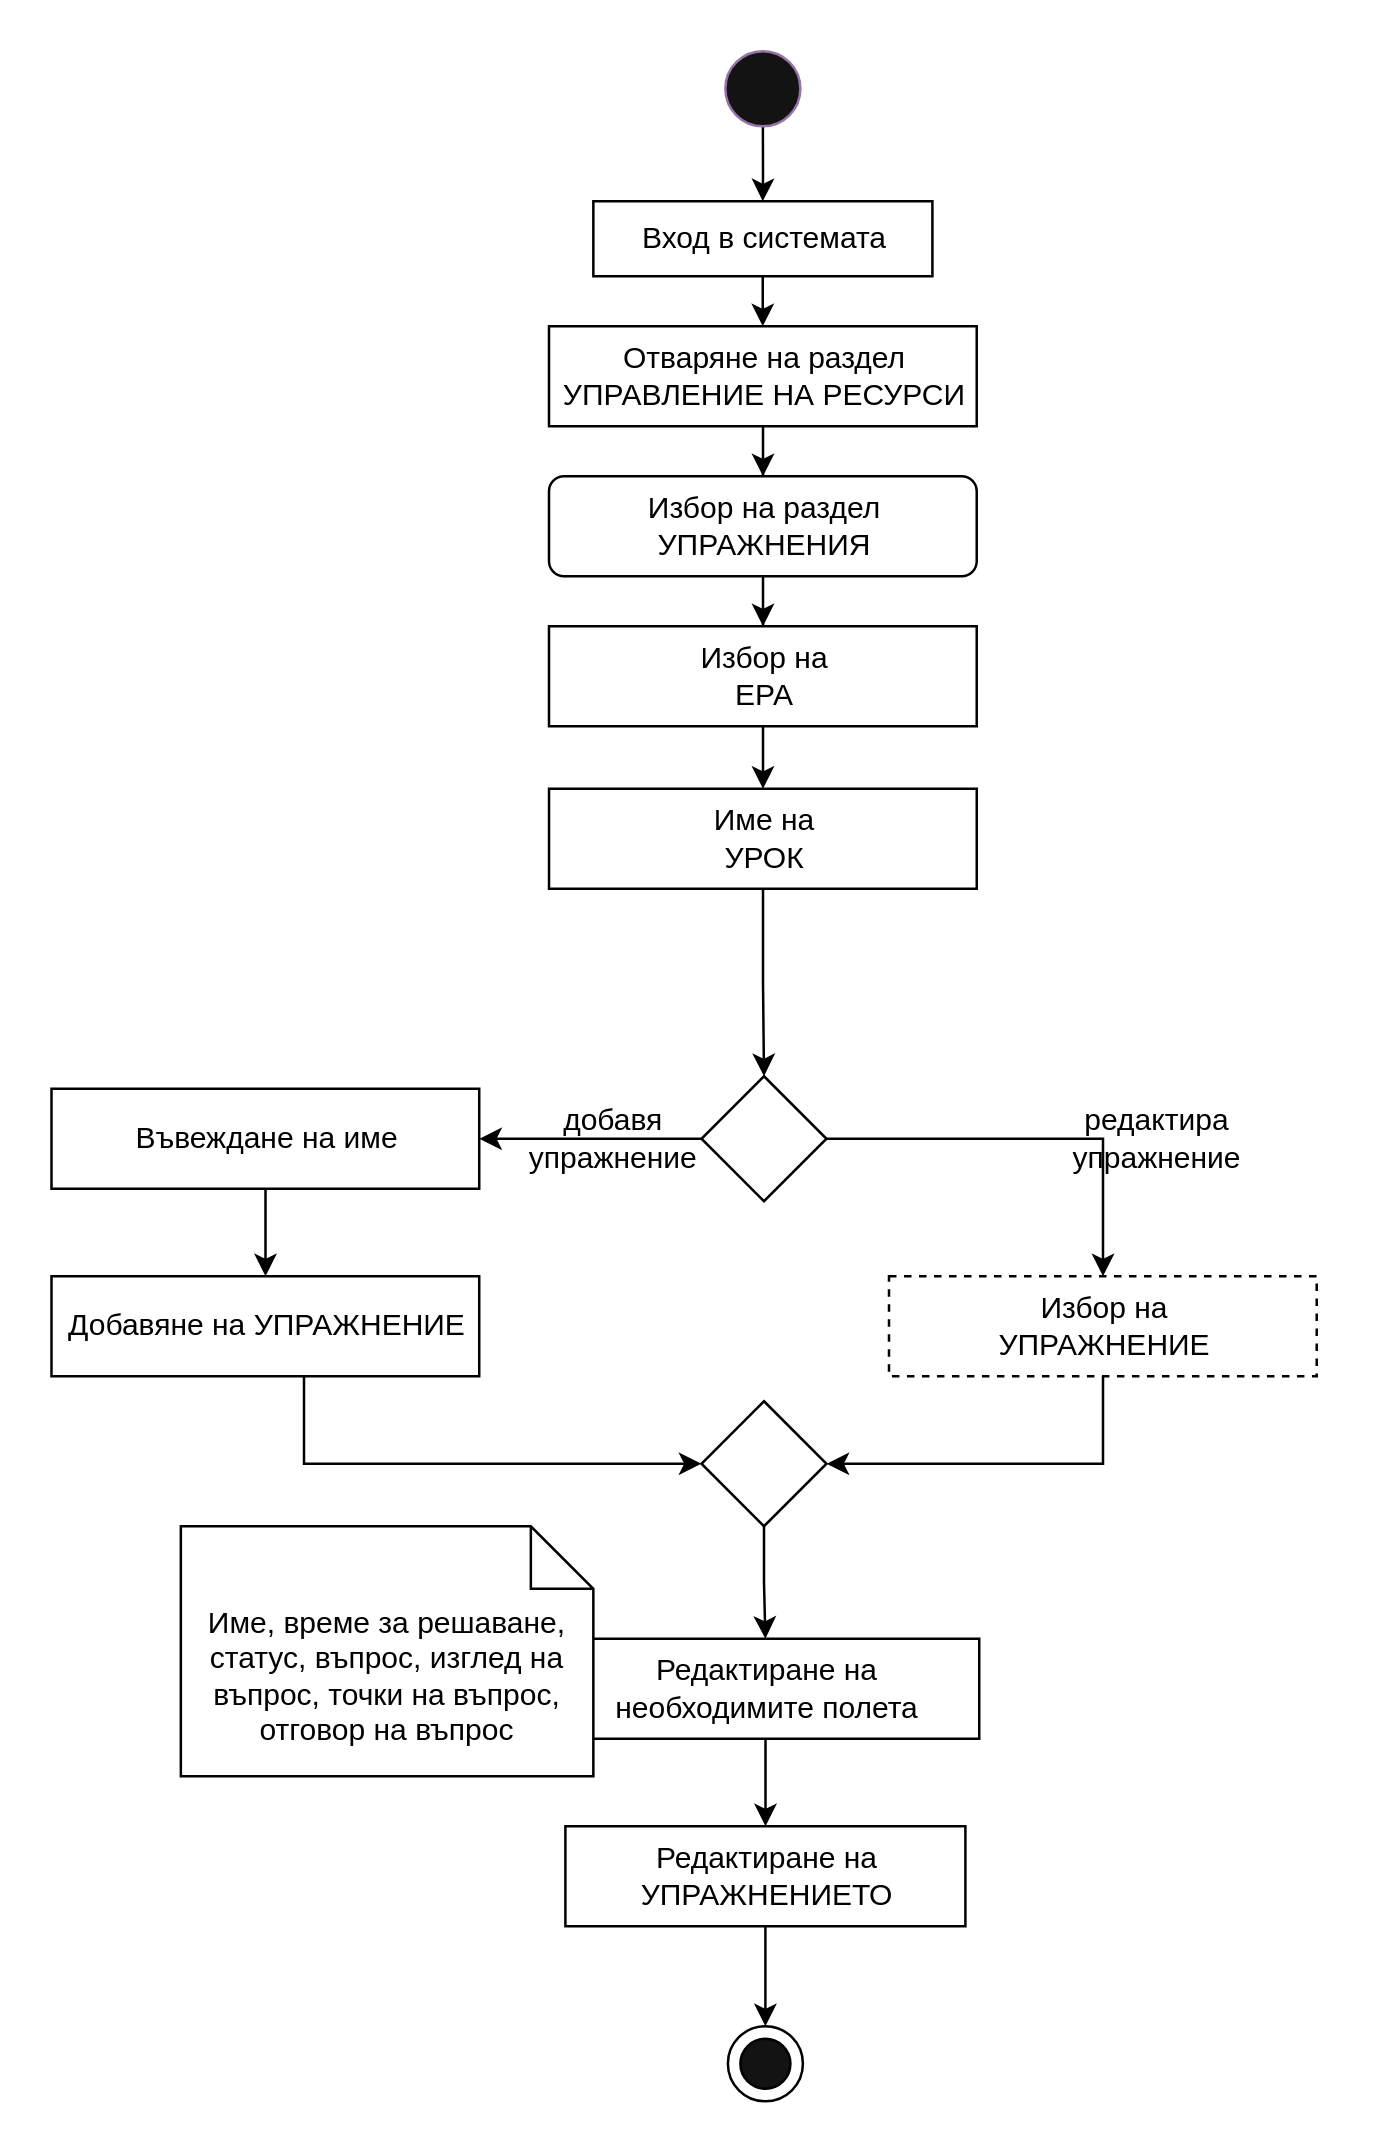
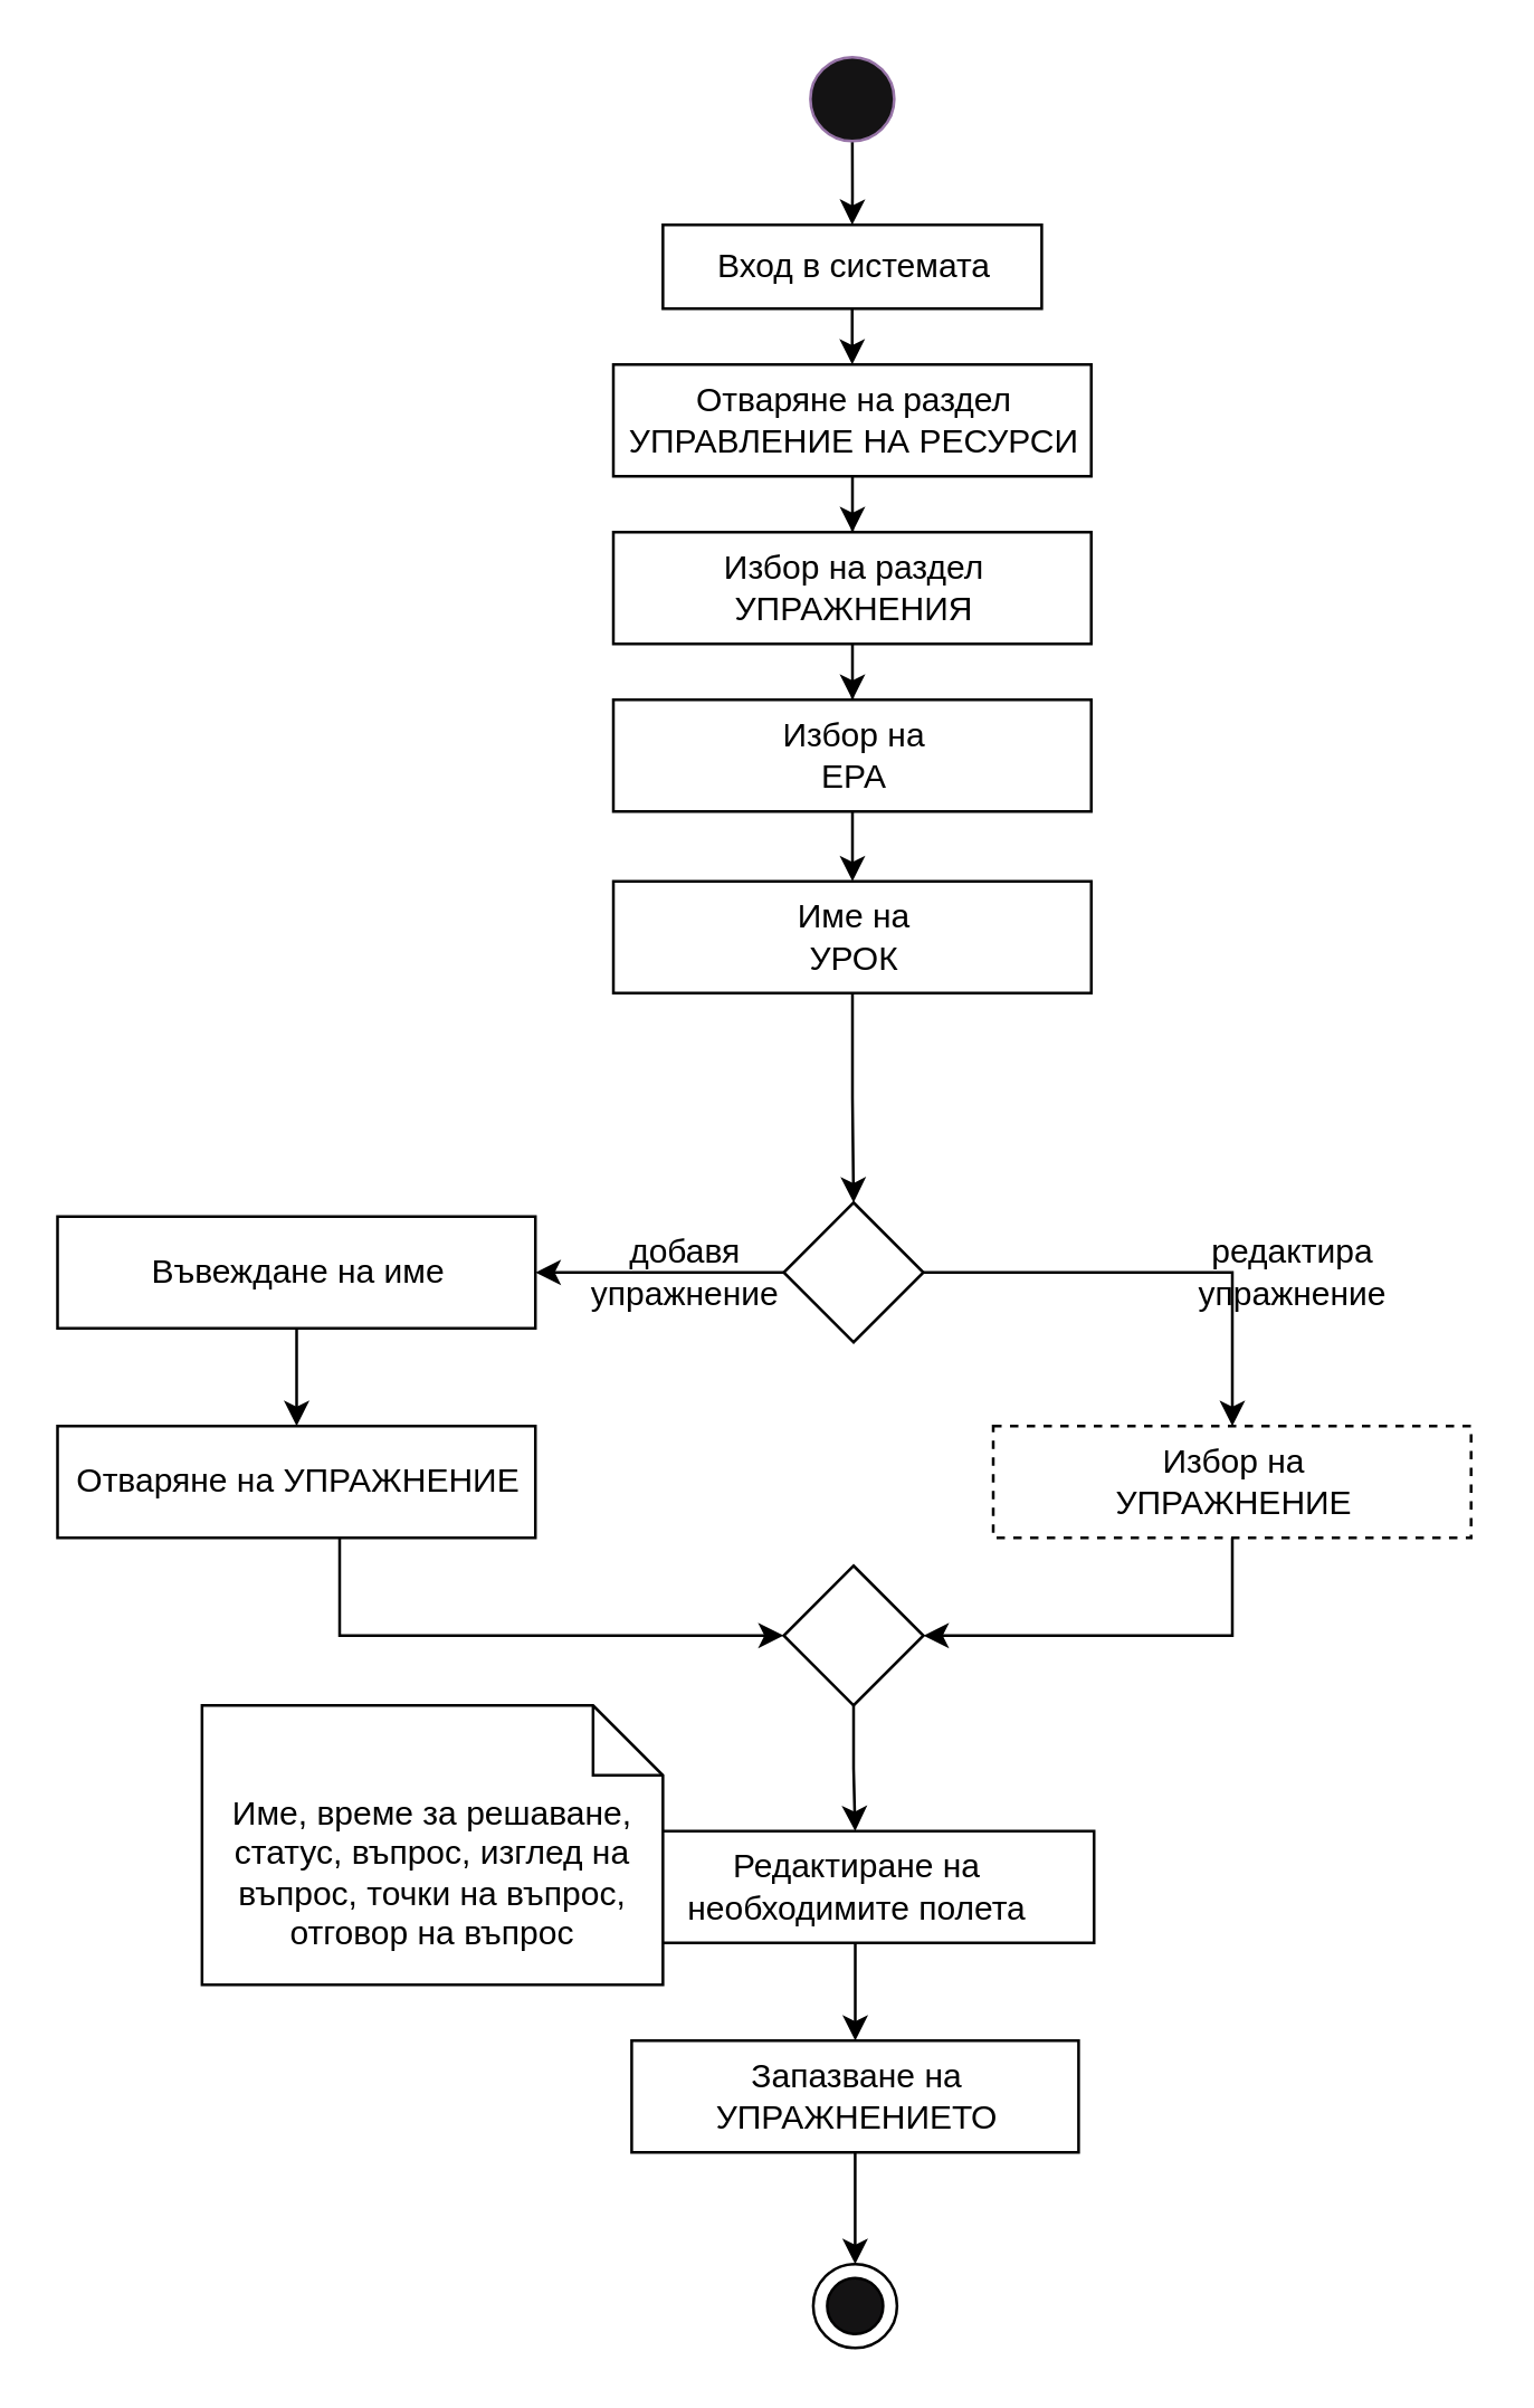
- <mxCell id="9" value="Избор на раздел&lt;br&gt;УПРАЖНЕНИЯ" style="html=1;dashed=0;whitespace=wrap;rounded=1;" parent="1" vertex="1"><mxGeometry x="219" y="190" width="171.09" height="40" as="geometry" /></mxCell>
+ <mxCell id="9" value="Избор на раздел&lt;br&gt;УПРАЖНЕНИЯ" style="html=1;dashed=0;whitespace=wrap;" parent="1" vertex="1"><mxGeometry x="219" y="190" width="171.09" height="40" as="geometry" /></mxCell>
- <mxCell id="24" value="Добавяне на УПРАЖНЕНИЕ" style="html=1;dashed=0;whitespace=wrap;" vertex="1" parent="1"><mxGeometry x="20" y="510" width="171.09" height="40" as="geometry" /></mxCell>
+ <mxCell id="24" value="Отваряне на УПРАЖНЕНИЕ" style="html=1;dashed=0;whitespace=wrap;" vertex="1" parent="1"><mxGeometry x="20" y="510" width="171.09" height="40" as="geometry" /></mxCell>
- <mxCell id="31" value="Редактиране на&lt;br&gt;УПРАЖНЕНИЕТО" style="html=1;dashed=0;whitespace=wrap;" vertex="1" parent="1"><mxGeometry x="225.56" y="730" width="160" height="40" as="geometry" /></mxCell>
+ <mxCell id="31" value="Запазване на&lt;br&gt;УПРАЖНЕНИЕТО" style="html=1;dashed=0;whitespace=wrap;" vertex="1" parent="1"><mxGeometry x="225.56" y="730" width="160" height="40" as="geometry" /></mxCell>
